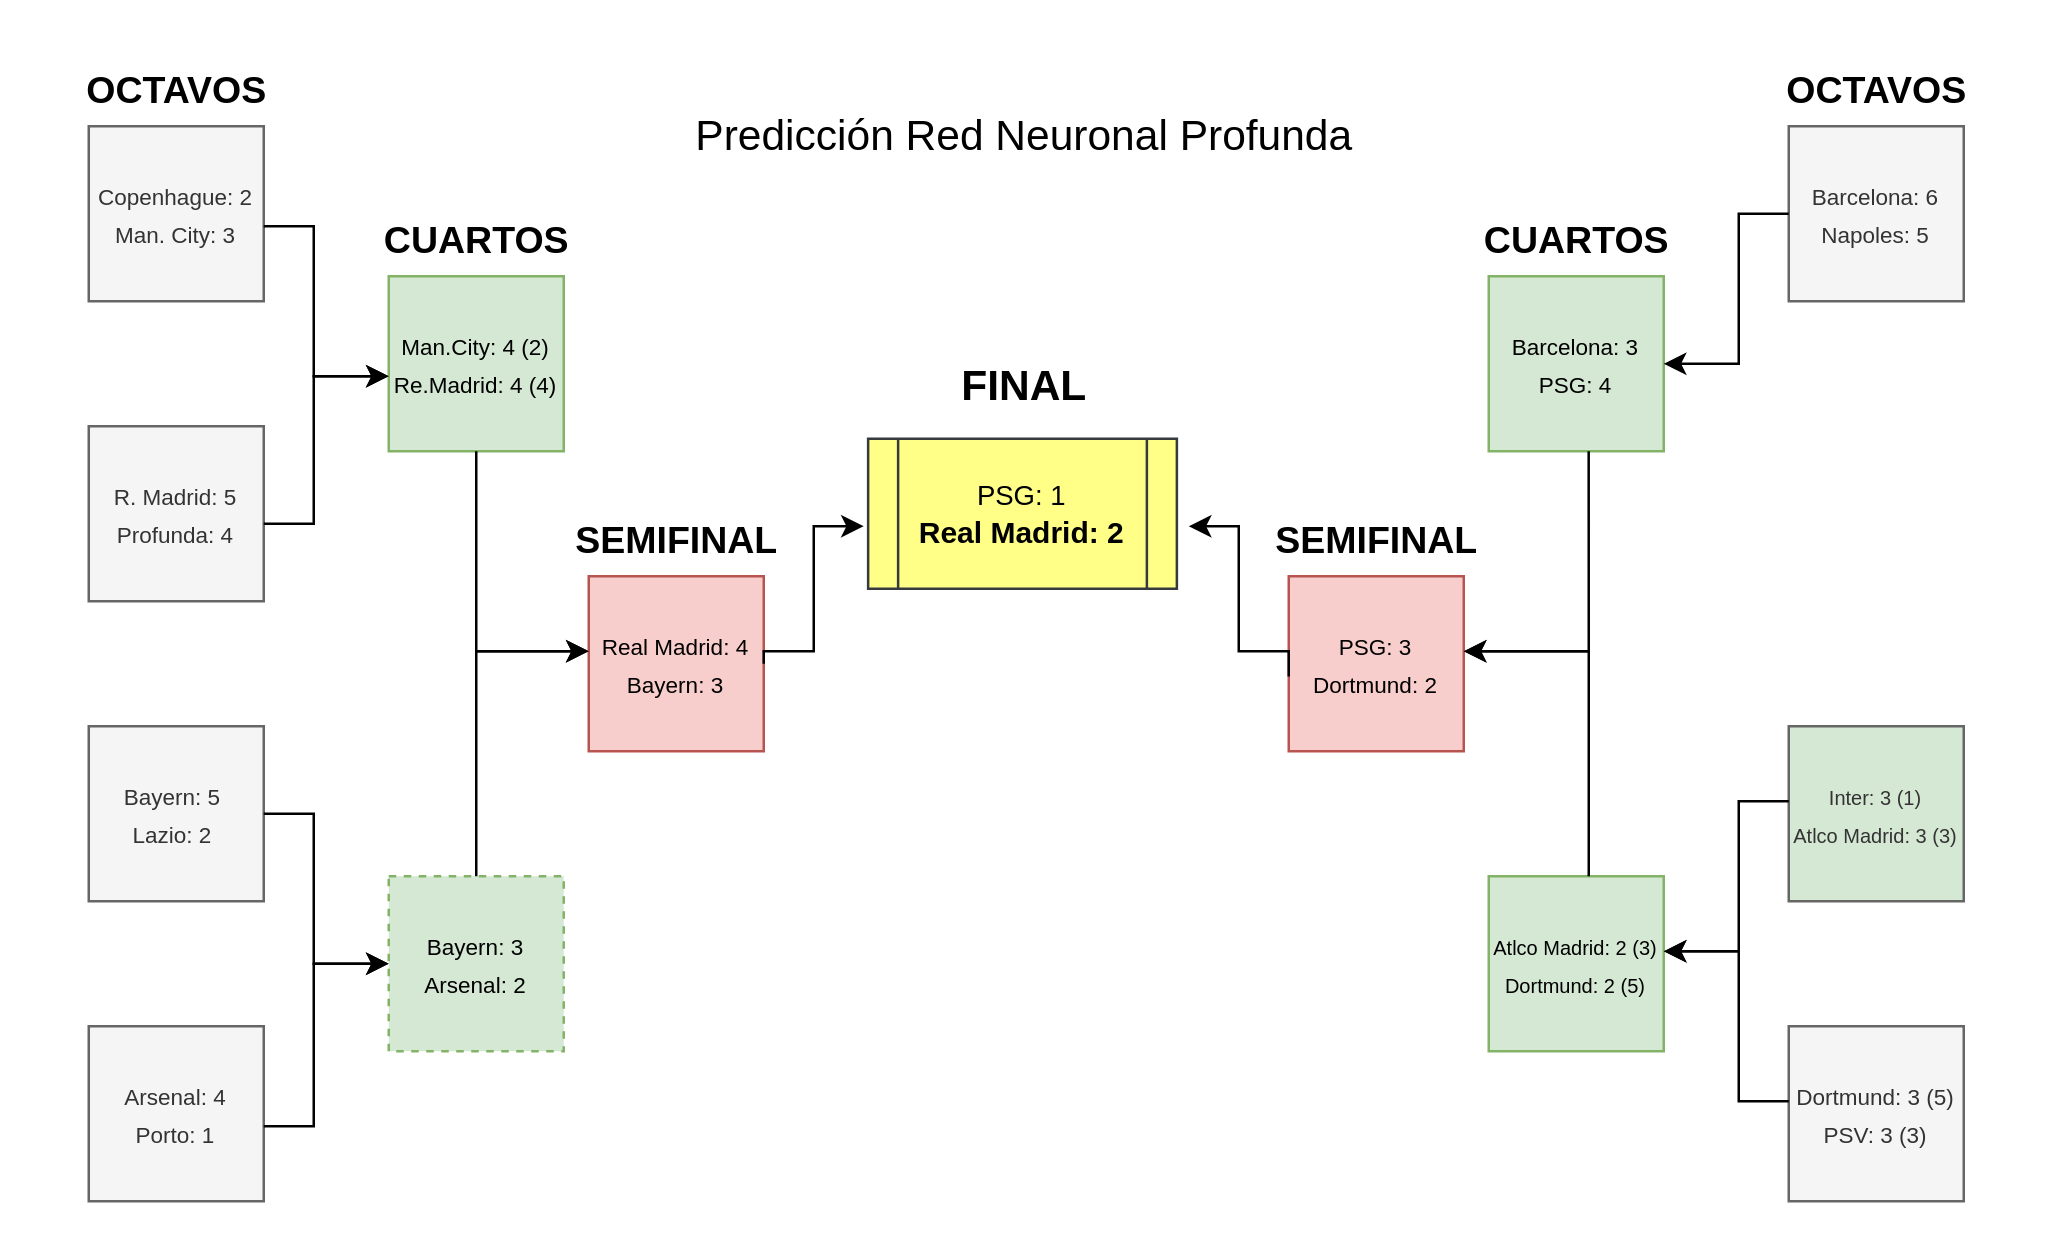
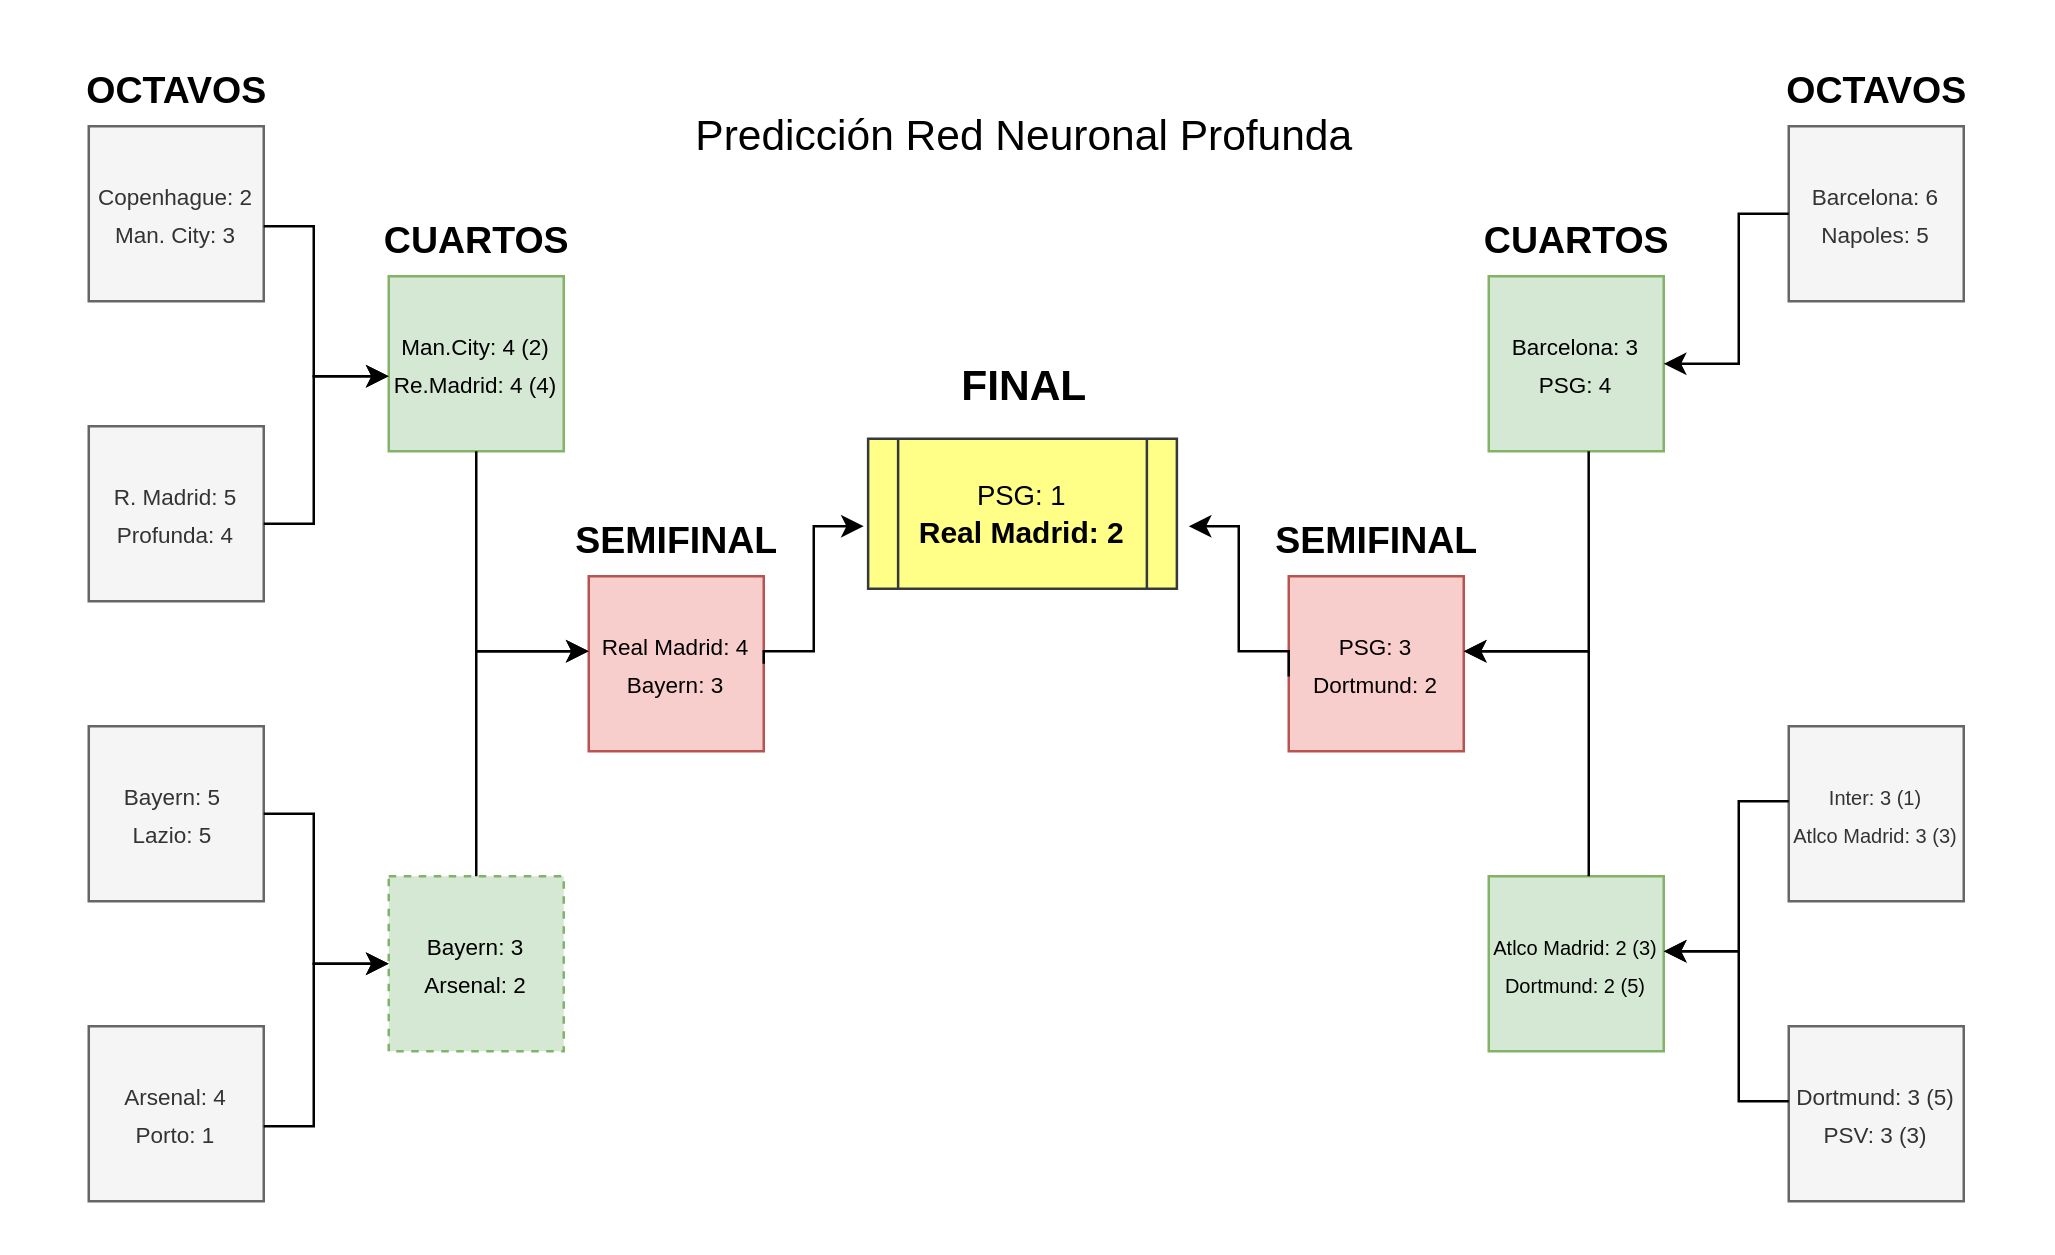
- <mxCell id="4" value="&lt;font style=&quot;font-size: 9px;&quot;&gt;Bayern: 5&amp;nbsp;&lt;br&gt;Lazio: 2&amp;nbsp;&lt;/font&gt;" style="whiteSpace=wrap;html=1;aspect=fixed;fillColor=#f5f5f5;fontColor=#333333;strokeColor=#666666;" parent="1" vertex="1"><mxGeometry x="35" y="290" width="70" height="70" as="geometry" /></mxCell>
+ <mxCell id="4" value="&lt;font style=&quot;font-size: 9px;&quot;&gt;Bayern: 5&amp;nbsp;&lt;br&gt;Lazio: 5&amp;nbsp;&lt;/font&gt;" style="whiteSpace=wrap;html=1;aspect=fixed;fillColor=#f5f5f5;fontColor=#333333;strokeColor=#666666;" parent="1" vertex="1"><mxGeometry x="35" y="290" width="70" height="70" as="geometry" /></mxCell>
- <mxCell id="8" value="&lt;font style=&quot;font-size: 8px;&quot;&gt;Inter: 3 (1)&lt;br&gt;Atlco Madrid: 3 (3)&lt;/font&gt;" style="whiteSpace=wrap;html=1;aspect=fixed;fillColor=#d5e8d4;fontColor=#333333;strokeColor=#666666;" parent="1" vertex="1"><mxGeometry x="715" y="290" width="70" height="70" as="geometry" /></mxCell>
+ <mxCell id="8" value="&lt;font style=&quot;font-size: 8px;&quot;&gt;Inter: 3 (1)&lt;br&gt;Atlco Madrid: 3 (3)&lt;/font&gt;" style="whiteSpace=wrap;html=1;aspect=fixed;fillColor=#f5f5f5;fontColor=#333333;strokeColor=#666666;" parent="1" vertex="1"><mxGeometry x="715" y="290" width="70" height="70" as="geometry" /></mxCell>
